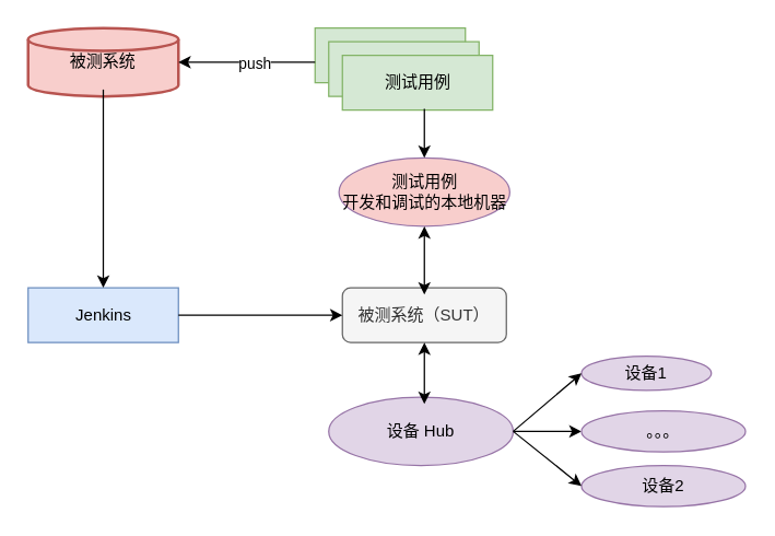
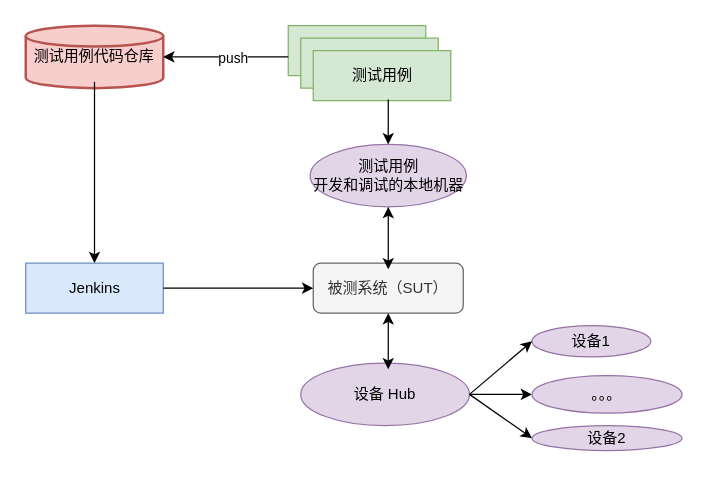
- <mxCell id="2" value="被测系统" style="strokeWidth=2;html=1;shape=mxgraph.flowchart.database;whiteSpace=wrap;fillColor=#f8cecc;strokeColor=#b85450;" parent="1" vertex="1"><mxGeometry x="20" y="20" width="110" height="50" as="geometry" /></mxCell>
+ <mxCell id="2" value="测试用例代码仓库" style="strokeWidth=2;html=1;shape=mxgraph.flowchart.database;whiteSpace=wrap;fillColor=#f8cecc;strokeColor=#b85450;" parent="1" vertex="1"><mxGeometry x="20" y="20" width="110" height="50" as="geometry" /></mxCell>
- <mxCell id="7" value="&lt;div&gt;测试用例&lt;/div&gt;&lt;div&gt;开发和调试的本地机器&lt;br&gt;&lt;/div&gt;" style="ellipse;whiteSpace=wrap;html=1;fillColor=#f8cecc;strokeColor=#9673a6;" parent="1" vertex="1"><mxGeometry x="247.5" y="115" width="125" height="50" as="geometry" /></mxCell>
+ <mxCell id="7" value="&lt;div&gt;测试用例&lt;/div&gt;&lt;div&gt;开发和调试的本地机器&lt;br&gt;&lt;/div&gt;" style="ellipse;whiteSpace=wrap;html=1;fillColor=#e1d5e7;strokeColor=#9673a6;" parent="1" vertex="1"><mxGeometry x="247.5" y="115" width="125" height="50" as="geometry" /></mxCell>
- <mxCell id="13" value="设备2" style="ellipse;whiteSpace=wrap;html=1;fillColor=#e1d5e7;strokeColor=#9673a6;" parent="1" vertex="1"><mxGeometry x="425" y="340" width="120" height="30" as="geometry" /></mxCell>
+ <mxCell id="13" value="设备2" style="ellipse;whiteSpace=wrap;html=1;fillColor=#e1d5e7;strokeColor=#9673a6;" parent="1" vertex="1"><mxGeometry x="425" y="340" width="120" height="20" as="geometry" /></mxCell>
